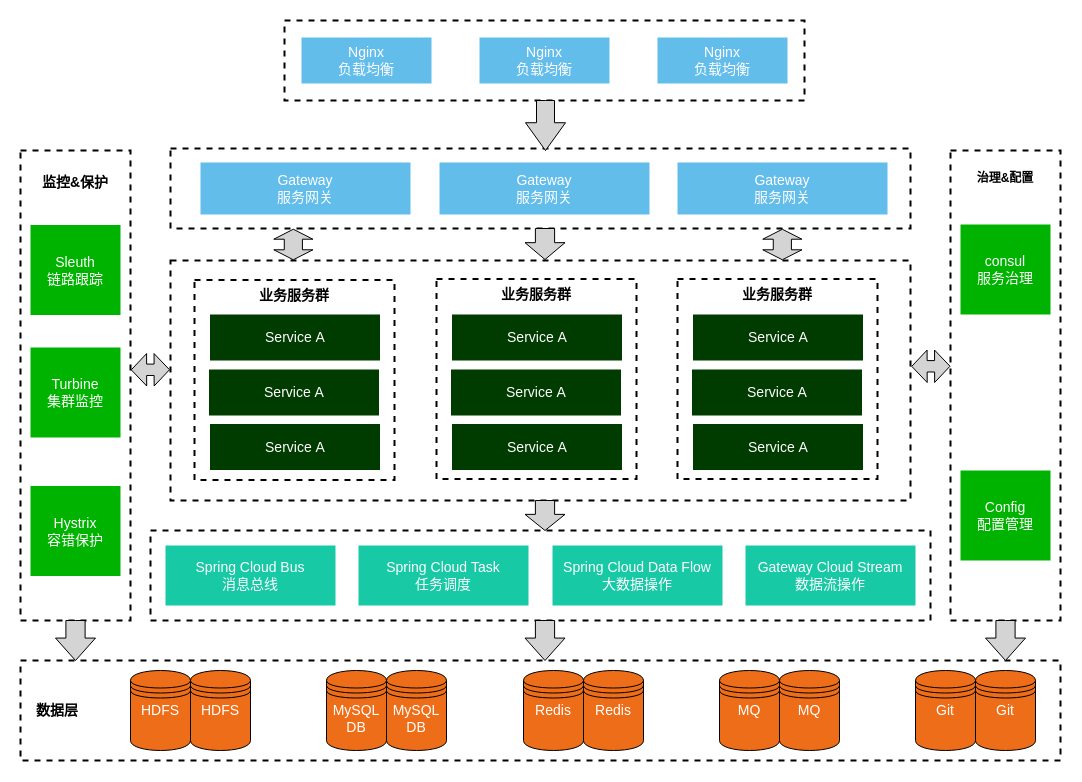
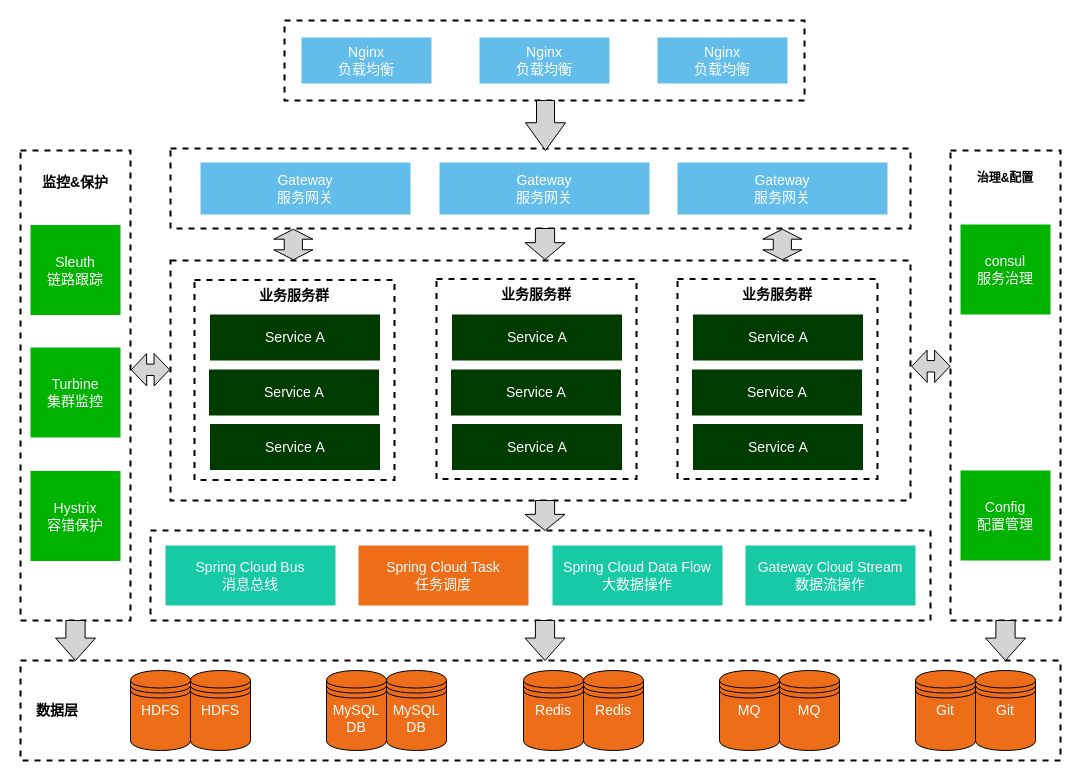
- <mxCell id="14" value="Hystrix&lt;br&gt;容错保护" style="rounded=0;whiteSpace=wrap;html=1;dashed=1;strokeWidth=2;fillColor=#00B300;fontSize=14;strokeColor=none;fontColor=#FFFFFF;" parent="1" vertex="1"><mxGeometry x="30" y="485.5" width="90" height="90" as="geometry" /></mxCell>
+ <mxCell id="14" value="Hystrix&lt;br&gt;容错保护" style="rounded=0;whiteSpace=wrap;html=1;dashed=1;strokeWidth=2;fillColor=#00B300;fontSize=14;strokeColor=none;fontColor=#FFFFFF;" parent="1" vertex="1"><mxGeometry x="30" y="470.5" width="90" height="90" as="geometry" /></mxCell>
- <mxCell id="31" value="Spring&amp;nbsp;Cloud&amp;nbsp;Task&lt;br&gt;任务调度" style="rounded=0;whiteSpace=wrap;html=1;dashed=1;strokeWidth=2;fillColor=#18C9A6;fontSize=14;fontColor=#FFFFFF;strokeColor=none;" parent="1" vertex="1"><mxGeometry x="358" y="545" width="170" height="60" as="geometry" /></mxCell>
+ <mxCell id="31" value="Spring&amp;nbsp;Cloud&amp;nbsp;Task&lt;br&gt;任务调度" style="rounded=0;whiteSpace=wrap;html=1;dashed=1;strokeWidth=2;fillColor=#ed6d18;fontSize=14;fontColor=#FFFFFF;strokeColor=none;" parent="1" vertex="1"><mxGeometry x="358" y="545" width="170" height="60" as="geometry" /></mxCell>
